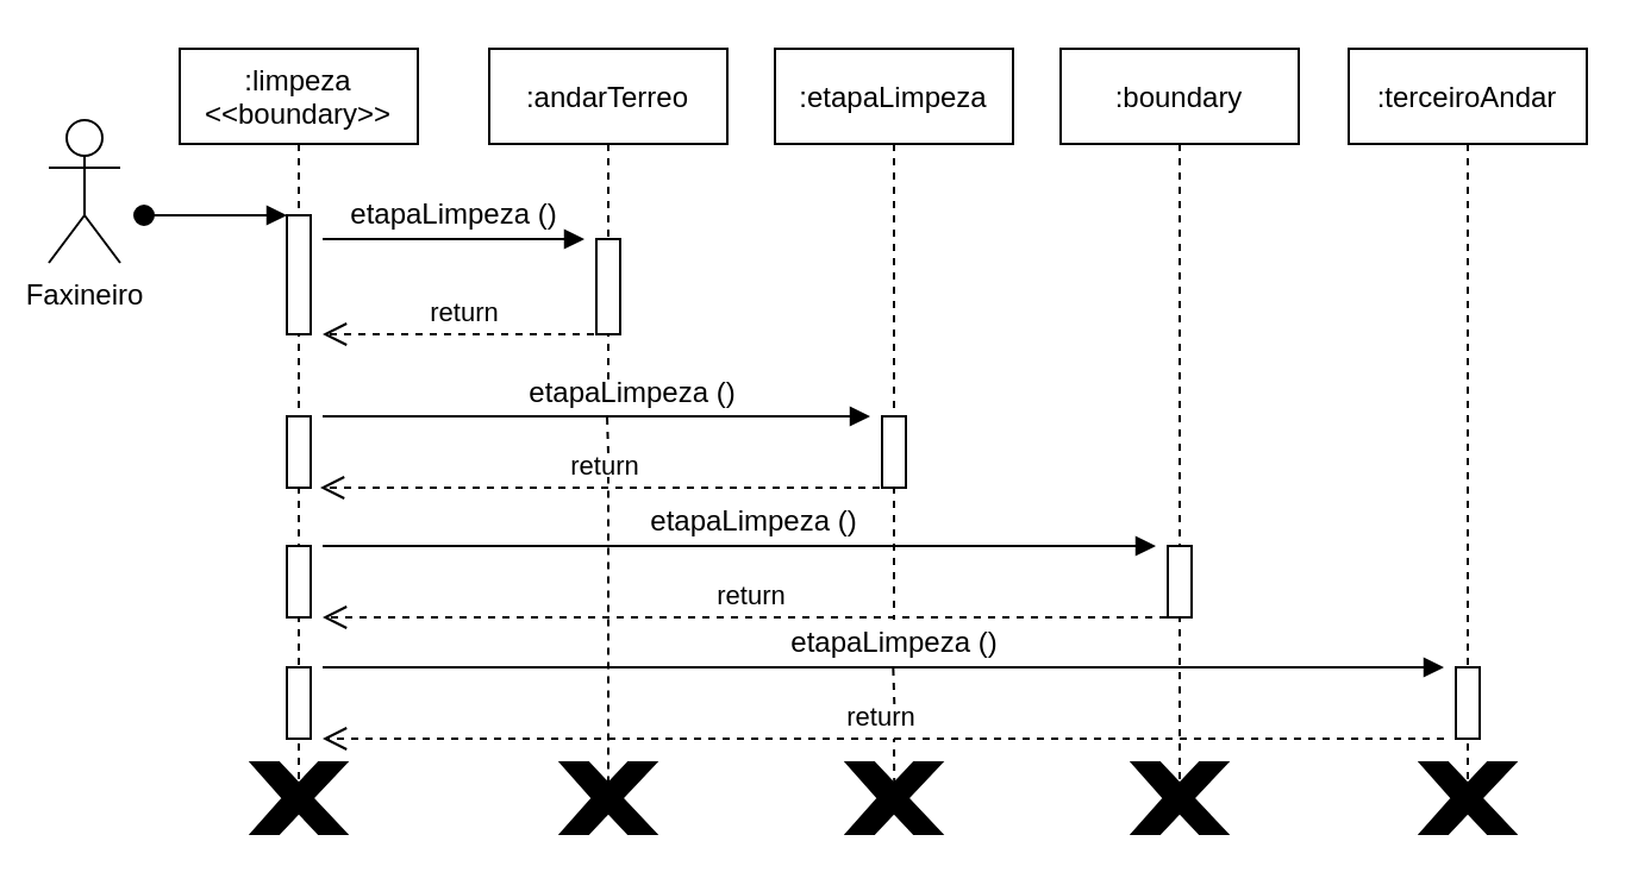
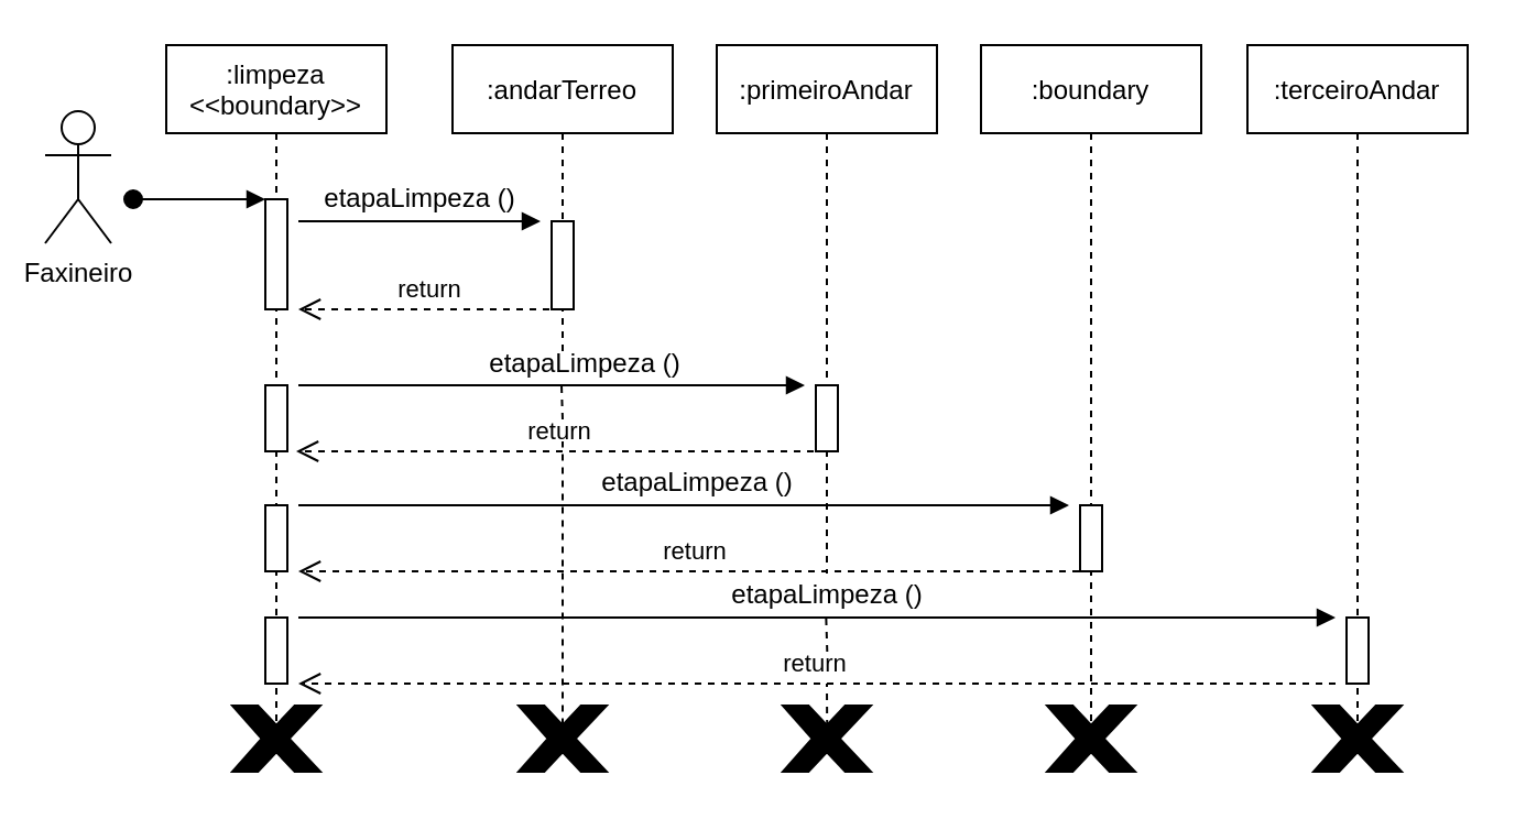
- <mxCell id="12" value=":etapaLimpeza" style="shape=umlLifeline;perimeter=lifelinePerimeter;container=1;collapsible=0;recursiveResize=0;rounded=0;shadow=0;strokeWidth=1;" parent="1" vertex="1"><mxGeometry x="325" y="20" width="100" height="240" as="geometry" /></mxCell>
+ <mxCell id="12" value=":primeiroAndar" style="shape=umlLifeline;perimeter=lifelinePerimeter;container=1;collapsible=0;recursiveResize=0;rounded=0;shadow=0;strokeWidth=1;" parent="1" vertex="1"><mxGeometry x="325" y="20" width="100" height="240" as="geometry" /></mxCell>
